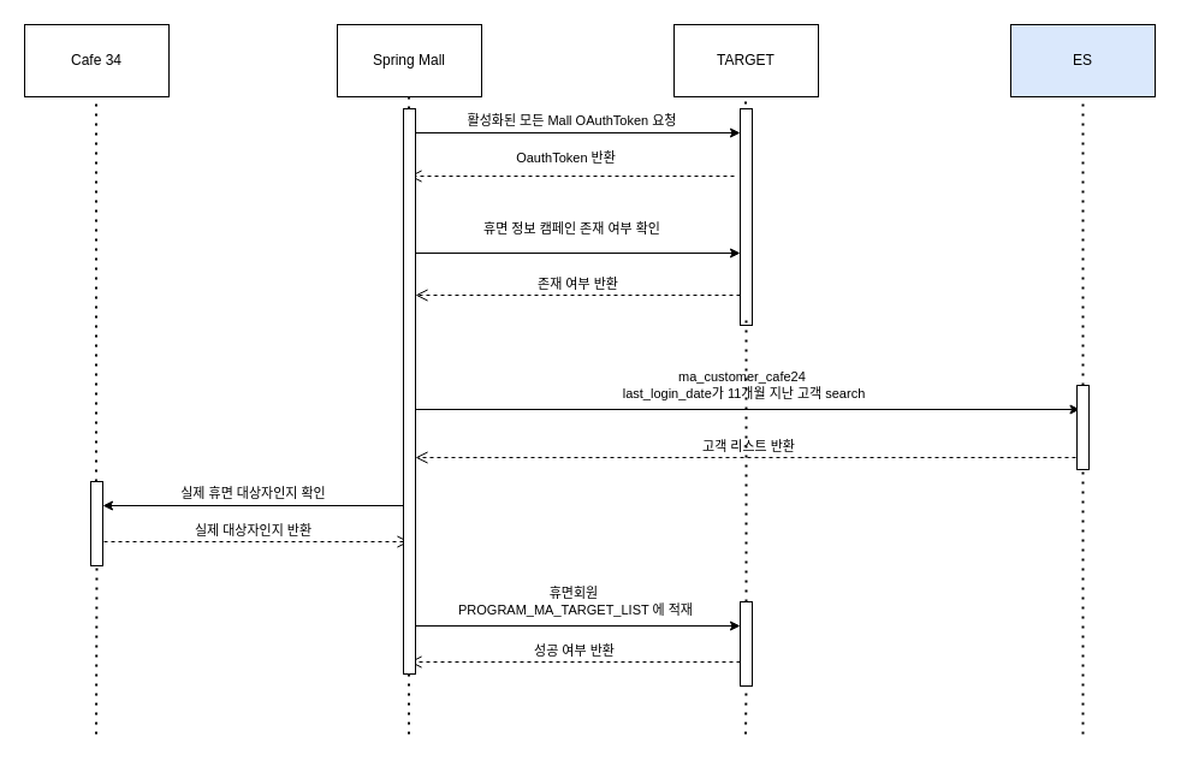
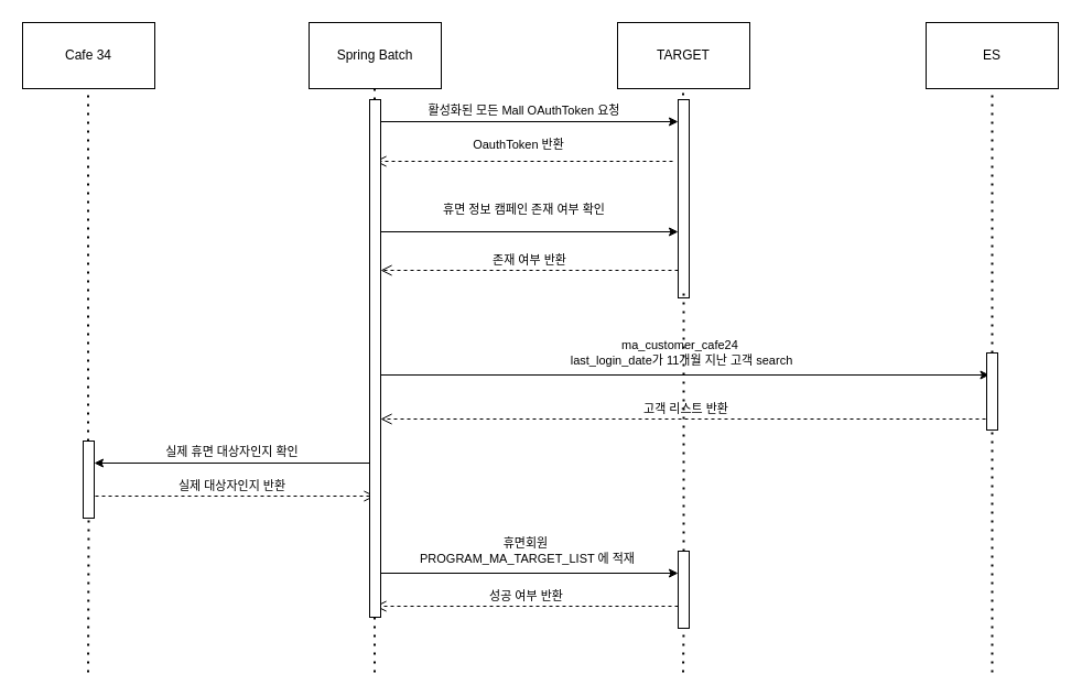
- <mxCell id="2" value="Spring Mall" style="rounded=0;whiteSpace=wrap;html=1;" parent="1" vertex="1"><mxGeometry x="280" y="20" width="120" height="60" as="geometry" /></mxCell>
+ <mxCell id="2" value="Spring Batch" style="rounded=0;whiteSpace=wrap;html=1;" parent="1" vertex="1"><mxGeometry x="280" y="20" width="120" height="60" as="geometry" /></mxCell>
- <mxCell id="3" value="ES" style="rounded=0;whiteSpace=wrap;html=1;fillColor=#dae8fc;" parent="1" vertex="1"><mxGeometry x="840" y="20" width="120" height="60" as="geometry" /></mxCell>
+ <mxCell id="3" value="ES" style="rounded=0;whiteSpace=wrap;html=1;" parent="1" vertex="1"><mxGeometry x="840" y="20" width="120" height="60" as="geometry" /></mxCell>
